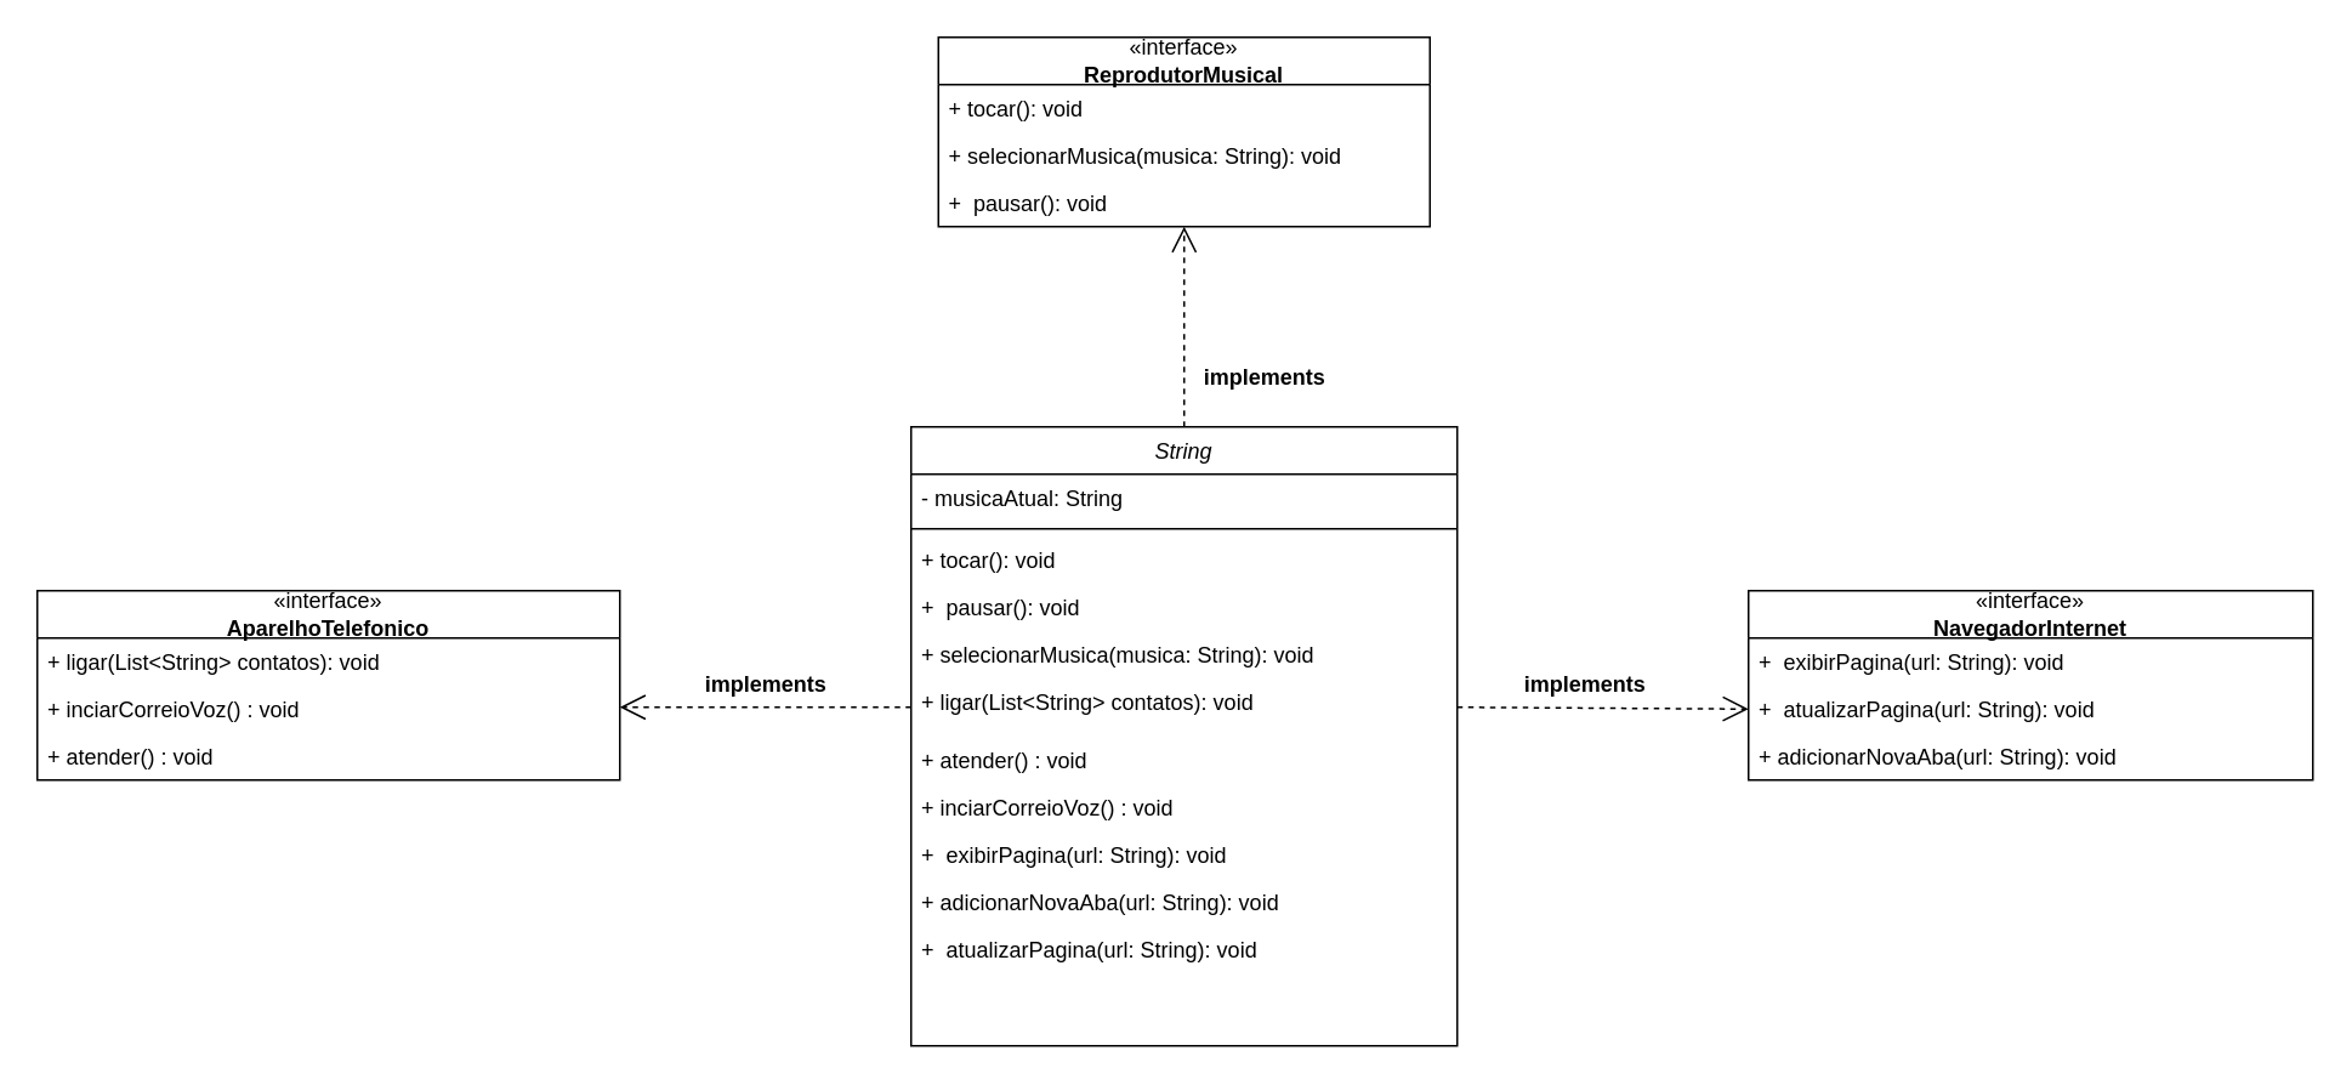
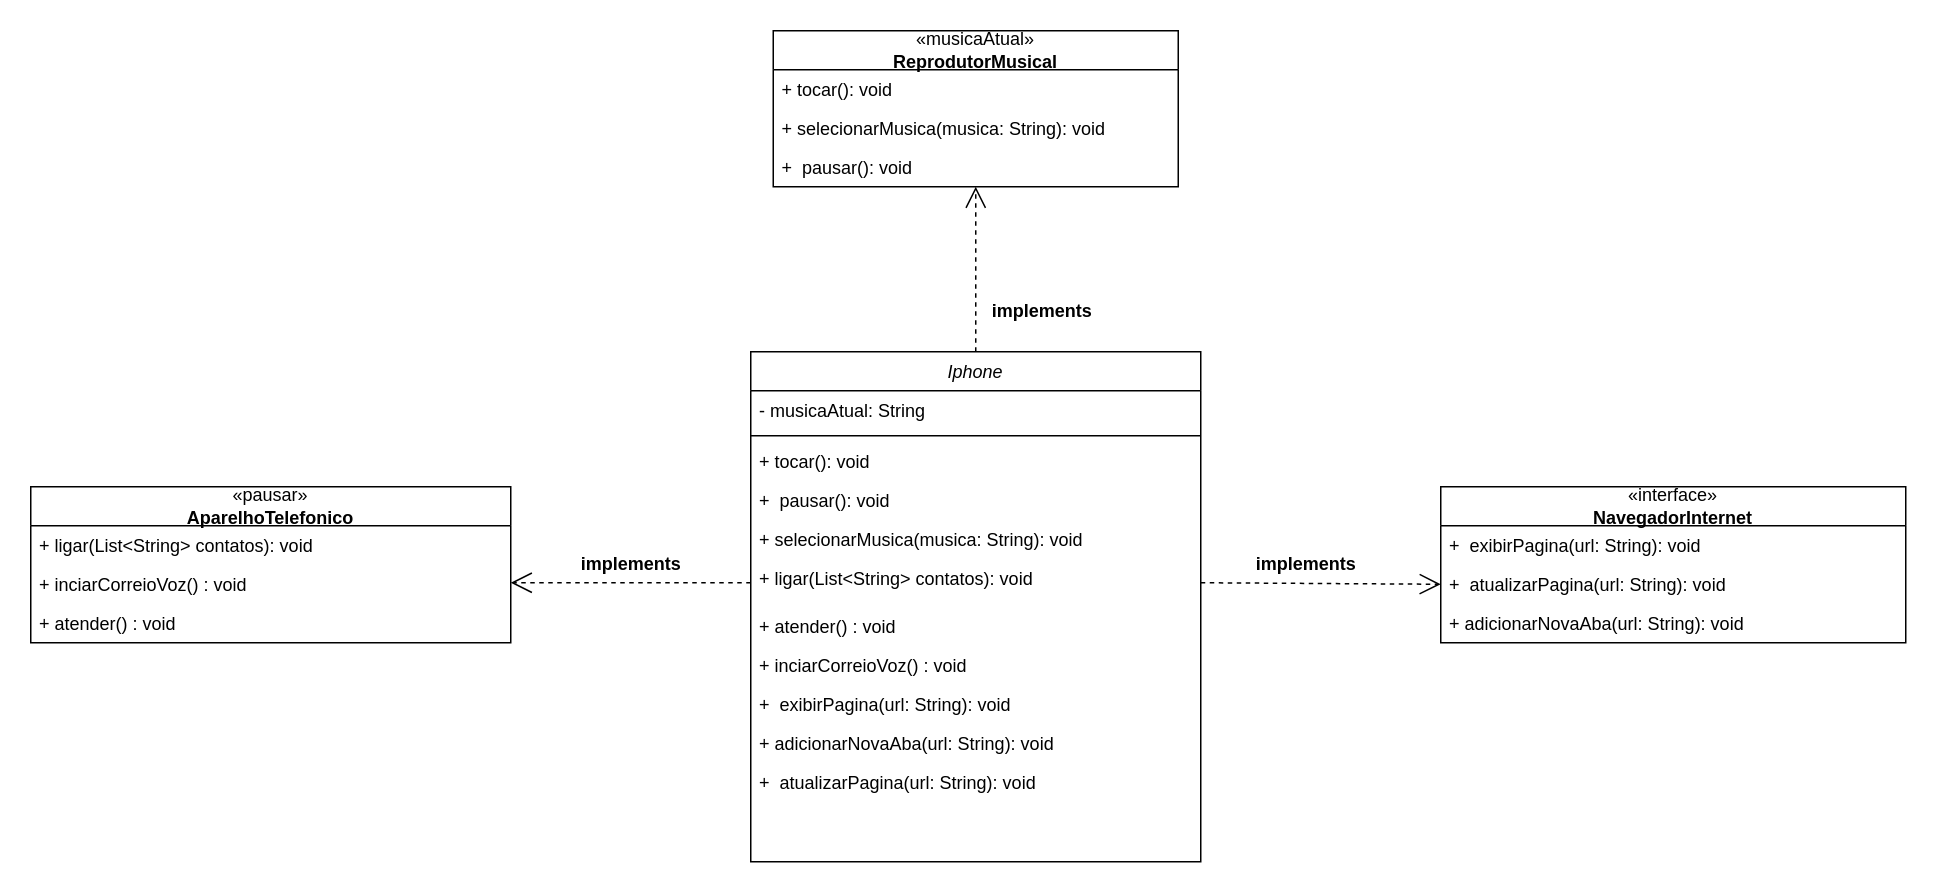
- <mxCell id="14" value="«interface»&lt;br style=&quot;border-color: var(--border-color);&quot;&gt;&lt;b&gt;ReprodutorMusical&lt;/b&gt;" style="swimlane;fontStyle=0;childLayout=stackLayout;horizontal=1;startSize=26;fillColor=none;horizontalStack=0;resizeParent=1;resizeParentMax=0;resizeLast=0;collapsible=1;marginBottom=0;whiteSpace=wrap;html=1;" vertex="1" parent="1"><mxGeometry x="515" y="20" width="270" height="104" as="geometry" /></mxCell>
+ <mxCell id="14" value="«musicaAtual»&lt;br style=&quot;border-color: var(--border-color);&quot;&gt;&lt;b&gt;ReprodutorMusical&lt;/b&gt;" style="swimlane;fontStyle=0;childLayout=stackLayout;horizontal=1;startSize=26;fillColor=none;horizontalStack=0;resizeParent=1;resizeParentMax=0;resizeLast=0;collapsible=1;marginBottom=0;whiteSpace=wrap;html=1;" vertex="1" parent="1"><mxGeometry x="515" y="20" width="270" height="104" as="geometry" /></mxCell>
- <mxCell id="2" value="String" style="swimlane;fontStyle=2;align=center;verticalAlign=top;childLayout=stackLayout;horizontal=1;startSize=26;horizontalStack=0;resizeParent=1;resizeLast=0;collapsible=1;marginBottom=0;rounded=0;shadow=0;strokeWidth=1;" vertex="1" parent="1"><mxGeometry x="500" y="234" width="300" height="340" as="geometry"><mxRectangle x="230" y="140" width="160" height="26" as="alternateBounds" /></mxGeometry></mxCell>
+ <mxCell id="2" value="Iphone" style="swimlane;fontStyle=2;align=center;verticalAlign=top;childLayout=stackLayout;horizontal=1;startSize=26;horizontalStack=0;resizeParent=1;resizeLast=0;collapsible=1;marginBottom=0;rounded=0;shadow=0;strokeWidth=1;" vertex="1" parent="1"><mxGeometry x="500" y="234" width="300" height="340" as="geometry"><mxRectangle x="230" y="140" width="160" height="26" as="alternateBounds" /></mxGeometry></mxCell>
- <mxCell id="18" value="«interface»&lt;br style=&quot;border-color: var(--border-color);&quot;&gt;&lt;b&gt;AparelhoTelefonico&lt;/b&gt;" style="swimlane;fontStyle=0;childLayout=stackLayout;horizontal=1;startSize=26;fillColor=none;horizontalStack=0;resizeParent=1;resizeParentMax=0;resizeLast=0;collapsible=1;marginBottom=0;whiteSpace=wrap;html=1;" vertex="1" parent="1"><mxGeometry x="20" y="324" width="320" height="104" as="geometry" /></mxCell>
+ <mxCell id="18" value="«pausar»&lt;br style=&quot;border-color: var(--border-color);&quot;&gt;&lt;b&gt;AparelhoTelefonico&lt;/b&gt;" style="swimlane;fontStyle=0;childLayout=stackLayout;horizontal=1;startSize=26;fillColor=none;horizontalStack=0;resizeParent=1;resizeParentMax=0;resizeLast=0;collapsible=1;marginBottom=0;whiteSpace=wrap;html=1;" vertex="1" parent="1"><mxGeometry x="20" y="324" width="320" height="104" as="geometry" /></mxCell>
